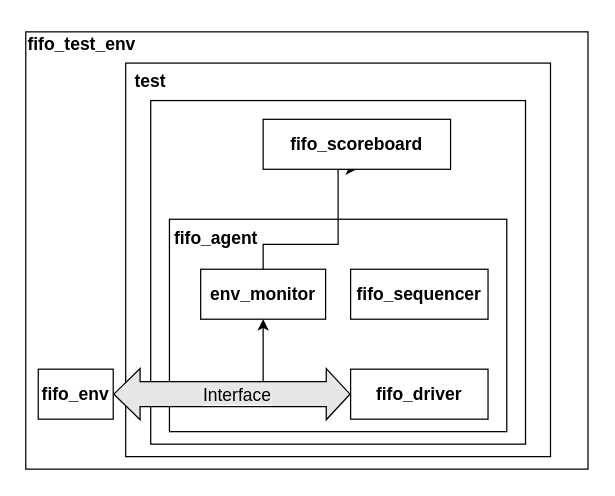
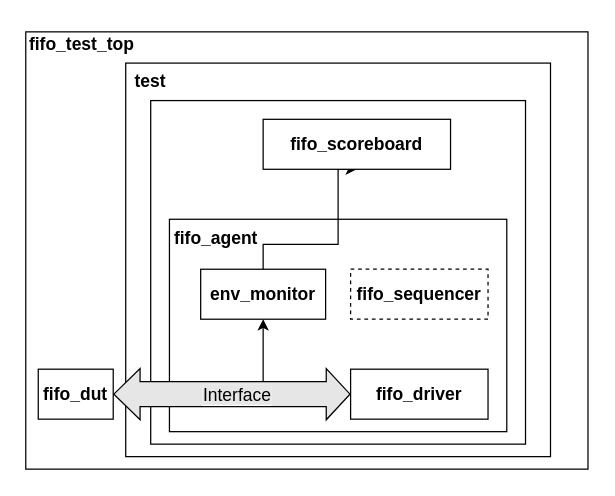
- <mxCell id="4" value="fifo_test_env" style="text;html=1;align=center;verticalAlign=middle;whiteSpace=wrap;rounded=0;fontStyle=1;fontSize=14;" parent="1" vertex="1"><mxGeometry x="20" y="20" width="90" height="30" as="geometry" /></mxCell>
+ <mxCell id="4" value="fifo_test_top" style="text;html=1;align=center;verticalAlign=middle;whiteSpace=wrap;rounded=0;fontStyle=1;fontSize=14;" parent="1" vertex="1"><mxGeometry x="20" y="20" width="90" height="30" as="geometry" /></mxCell>
- <mxCell id="11" value="&lt;font style=&quot;font-size: 14px;&quot;&gt;&lt;b&gt;fifo_sequencer&lt;/b&gt;&lt;/font&gt;" style="rounded=0;whiteSpace=wrap;html=1;" parent="1" vertex="1"><mxGeometry x="280" y="215" width="110" height="40" as="geometry" /></mxCell>
+ <mxCell id="11" value="&lt;font style=&quot;font-size: 14px;&quot;&gt;&lt;b&gt;fifo_sequencer&lt;/b&gt;&lt;/font&gt;" style="rounded=0;whiteSpace=wrap;html=1;dashed=1;" parent="1" vertex="1"><mxGeometry x="280" y="215" width="110" height="40" as="geometry" /></mxCell>
- <mxCell id="13" value="&lt;font style=&quot;font-size: 14px;&quot;&gt;&lt;b&gt;fifo_env&lt;/b&gt;&lt;/font&gt;" style="rounded=0;whiteSpace=wrap;html=1;" parent="1" vertex="1"><mxGeometry x="30" y="295" width="60" height="40" as="geometry" /></mxCell>
+ <mxCell id="13" value="&lt;font style=&quot;font-size: 14px;&quot;&gt;&lt;b&gt;fifo_dut&lt;/b&gt;&lt;/font&gt;" style="rounded=0;whiteSpace=wrap;html=1;" parent="1" vertex="1"><mxGeometry x="30" y="295" width="60" height="40" as="geometry" /></mxCell>
